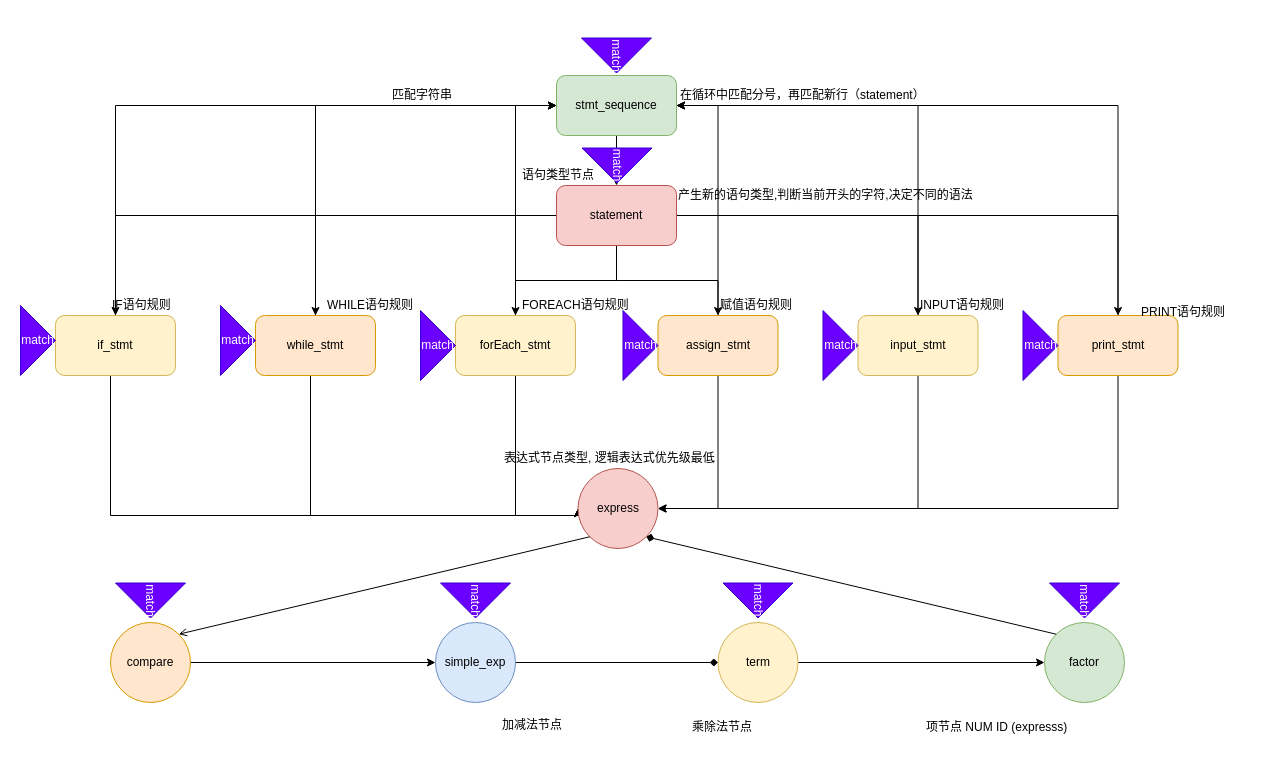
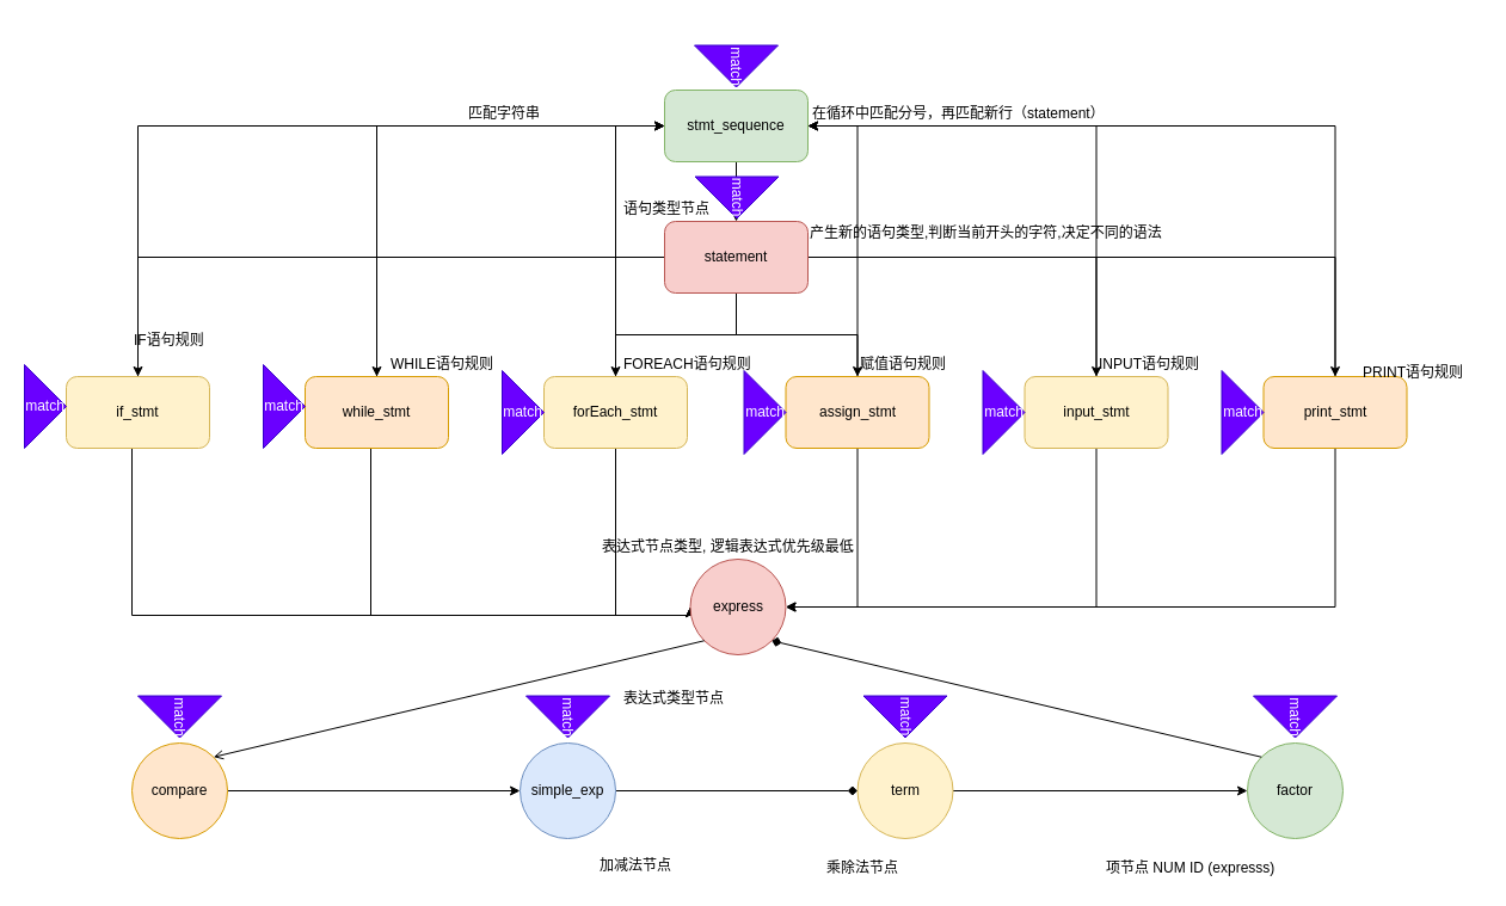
- <mxCell id="39" value="IF语句规则" style="text;html=1;resizable=0;points=[];autosize=1;align=left;verticalAlign=top;spacingTop=-4;" parent="1" vertex="1"><mxGeometry x="110" y="295" width="70" height="20" as="geometry" /></mxCell>
+ <mxCell id="39" value="IF语句规则" style="text;html=1;resizable=0;points=[];autosize=1;align=left;verticalAlign=top;spacingTop=-4;" parent="1" vertex="1"><mxGeometry x="110" y="275" width="70" height="20" as="geometry" /></mxCell>
+ <mxCell id="45" value="表达式类型节点" style="text;html=1;resizable=0;points=[];autosize=1;align=left;verticalAlign=top;spacingTop=-4;" parent="1" vertex="1"><mxGeometry x="520" y="575" width="100" height="20" as="geometry" /></mxCell>
